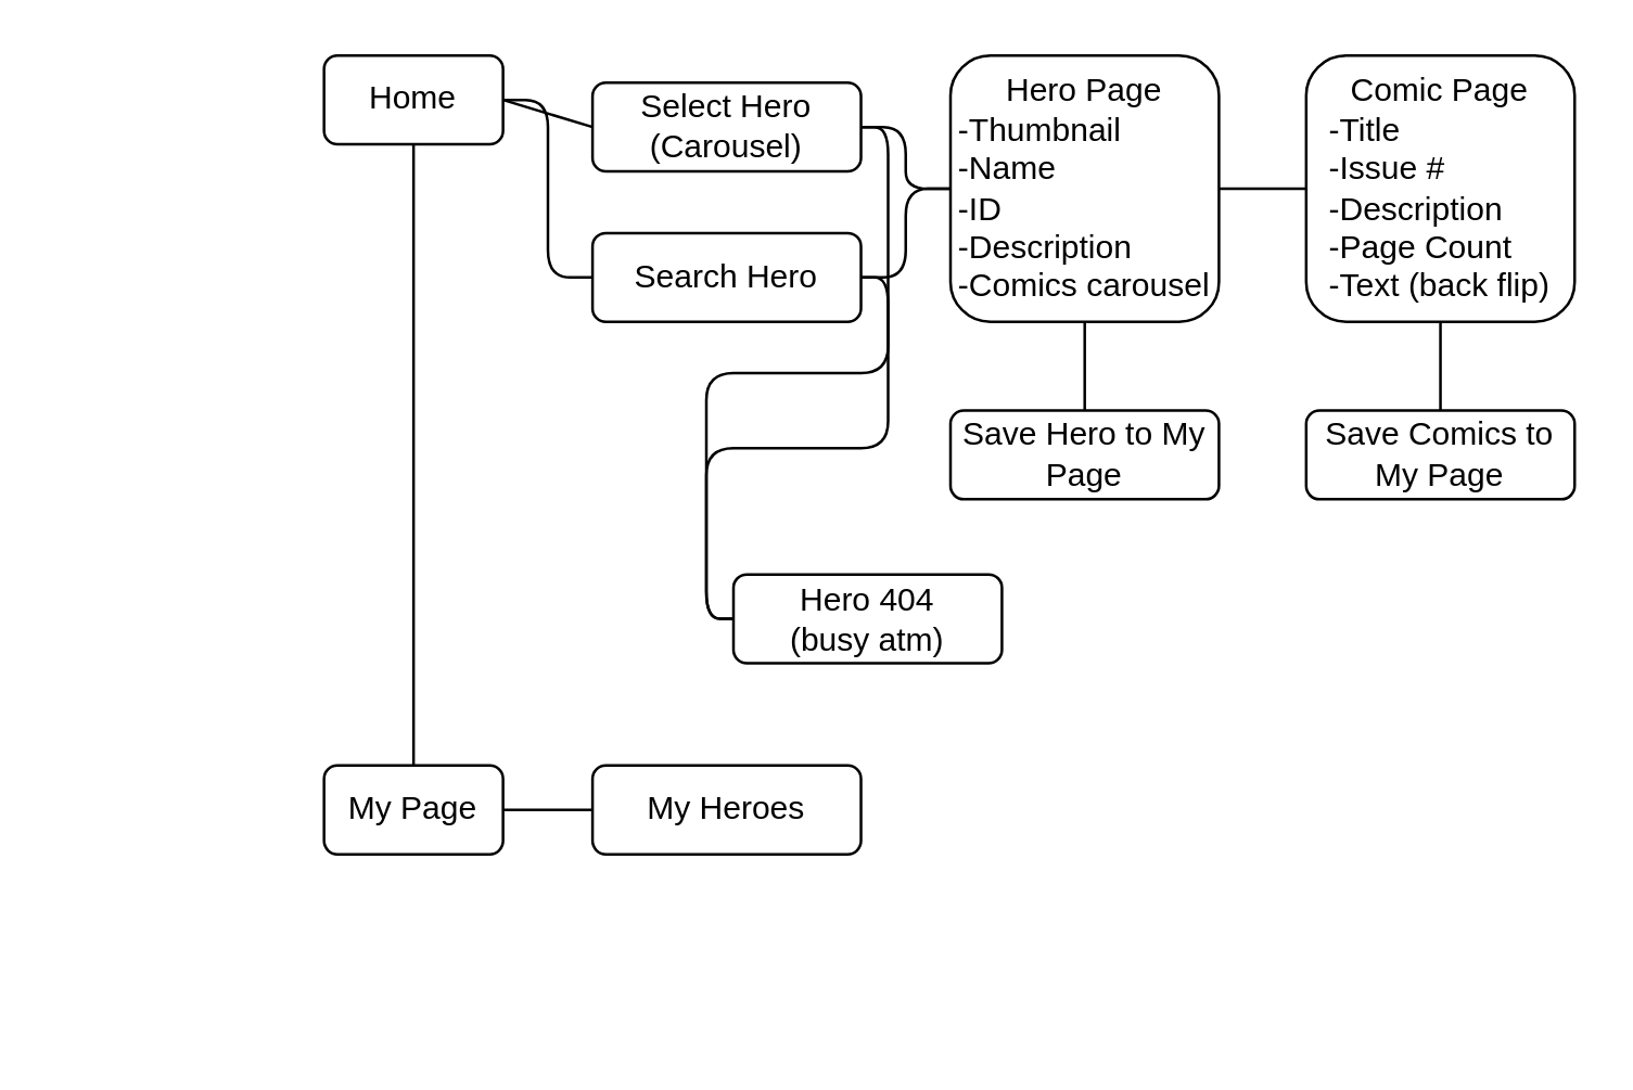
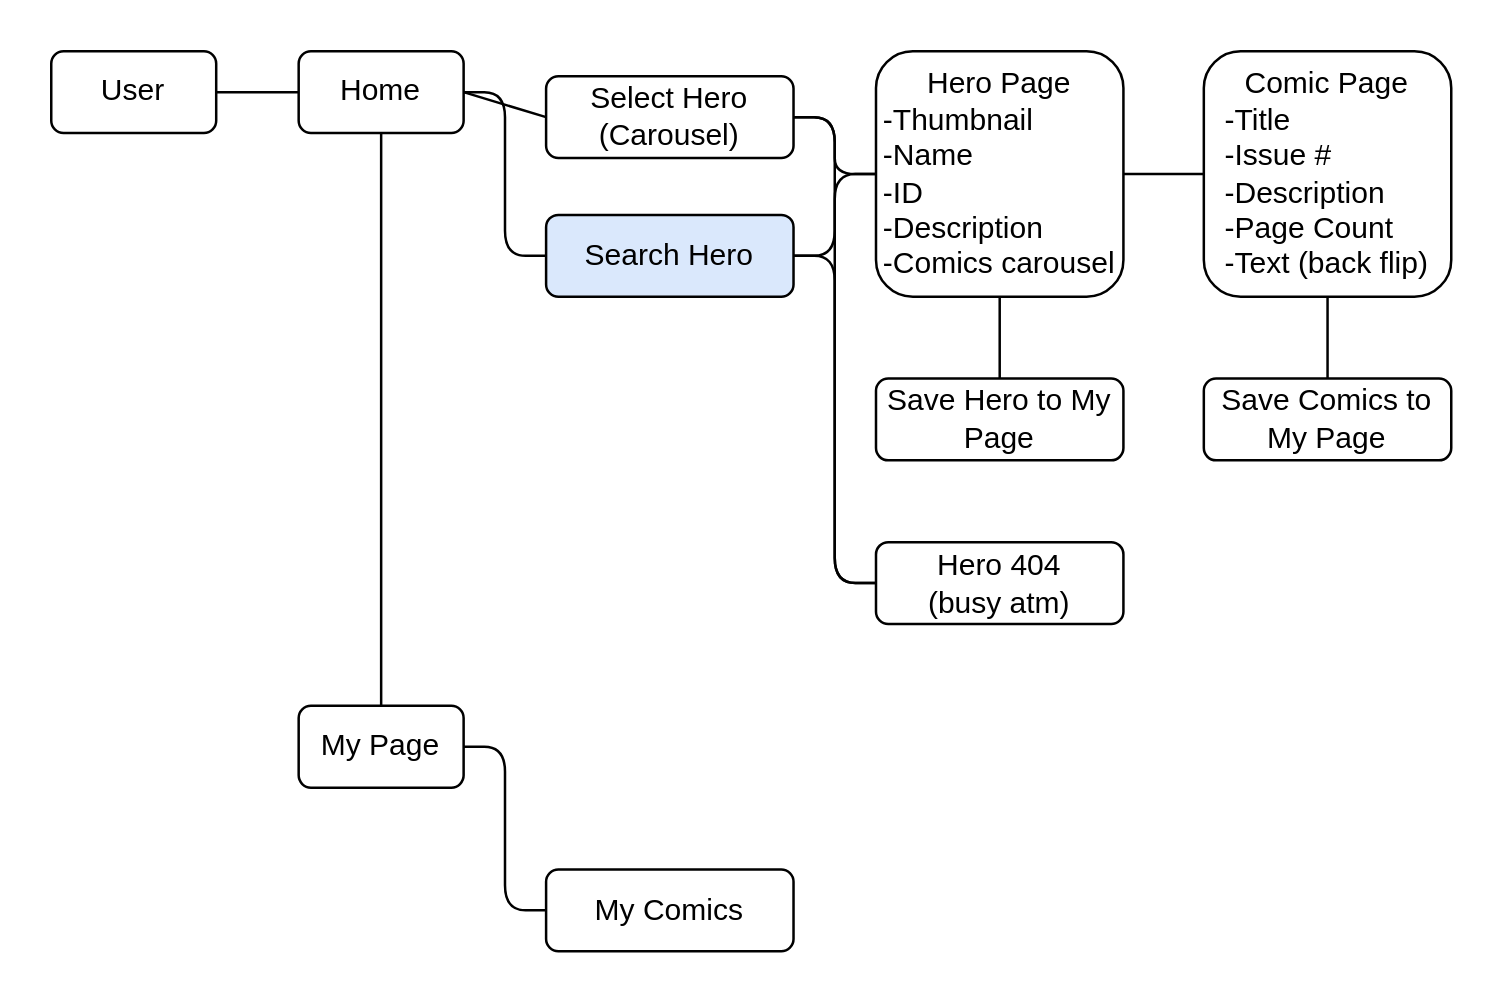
+ <mxCell id="3" value="User" style="rounded=1;whiteSpace=wrap;html=1;fontSize=12;glass=0;strokeWidth=1;shadow=0;" parent="2" vertex="1"><mxGeometry width="65.979" height="32.727" as="geometry" /></mxCell>
+ <mxCell id="6" value="" style="endArrow=none;html=1;exitX=1;exitY=0.5;exitDx=0;exitDy=0;entryX=0;entryY=0.5;entryDx=0;entryDy=0;" parent="2" source="3" target="5" edge="1"><mxGeometry width="50" height="50" relative="1" as="geometry"><mxPoint x="57.732" y="57.273" as="sourcePoint" /><mxPoint x="98.969" y="16.364" as="targetPoint" /></mxGeometry></mxCell>
- <mxCell id="8" value="Search Hero" style="rounded=1;whiteSpace=wrap;html=1;" parent="2" vertex="1"><mxGeometry x="197.938" y="65.455" width="98.969" height="32.727" as="geometry" /></mxCell>
+ <mxCell id="8" value="Search Hero" style="rounded=1;whiteSpace=wrap;html=1;fillColor=#dae8fc;" parent="2" vertex="1"><mxGeometry x="197.938" y="65.455" width="98.969" height="32.727" as="geometry" /></mxCell>
- <mxCell id="12" value="Hero 404&lt;br&gt;(busy atm)" style="rounded=1;whiteSpace=wrap;html=1;" parent="2" vertex="1"><mxGeometry x="249.897" y="191.364" width="98.969" height="32.727" as="geometry" /></mxCell>
+ <mxCell id="12" value="Hero 404&lt;br&gt;(busy atm)" style="rounded=1;whiteSpace=wrap;html=1;" parent="2" vertex="1"><mxGeometry x="329.897" y="196.364" width="98.969" height="32.727" as="geometry" /></mxCell>
- <mxCell id="26" value="" style="endArrow=none;html=1;entryX=1;entryY=0.5;entryDx=0;entryDy=0;exitX=0;exitY=0.5;exitDx=0;exitDy=0;" parent="2" source="24" target="4" edge="1"><mxGeometry width="50" height="50" relative="1" as="geometry"><mxPoint x="288.66" y="270" as="sourcePoint" /><mxPoint x="329.897" y="229.091" as="targetPoint" /></mxGeometry></mxCell>
- <mxCell id="24" value="My Heroes" style="rounded=1;whiteSpace=wrap;html=1;" parent="2" vertex="1"><mxGeometry x="197.938" y="261.818" width="98.969" height="32.727" as="geometry" /></mxCell>
+ <mxCell id="27" value="" style="endArrow=none;html=1;entryX=1;entryY=0.5;entryDx=0;entryDy=0;exitX=0;exitY=0.5;exitDx=0;exitDy=0;edgeStyle=orthogonalEdgeStyle;" parent="2" source="25" target="4" edge="1"><mxGeometry width="50" height="50" relative="1" as="geometry"><mxPoint x="288.66" y="270" as="sourcePoint" /><mxPoint x="329.897" y="229.091" as="targetPoint" /></mxGeometry></mxCell>
+ <mxCell id="25" value="My Comics" style="rounded=1;whiteSpace=wrap;html=1;" parent="2" vertex="1"><mxGeometry x="197.938" y="327.273" width="98.969" height="32.727" as="geometry" /></mxCell>
